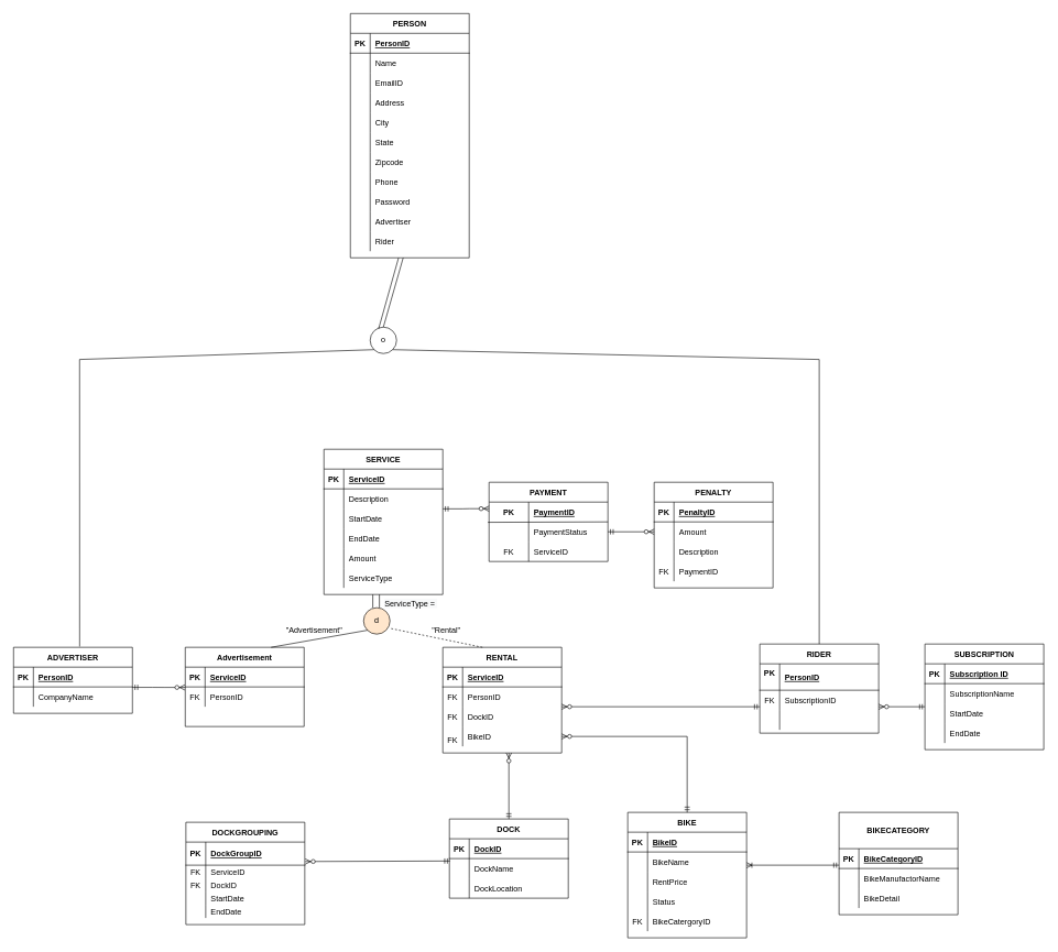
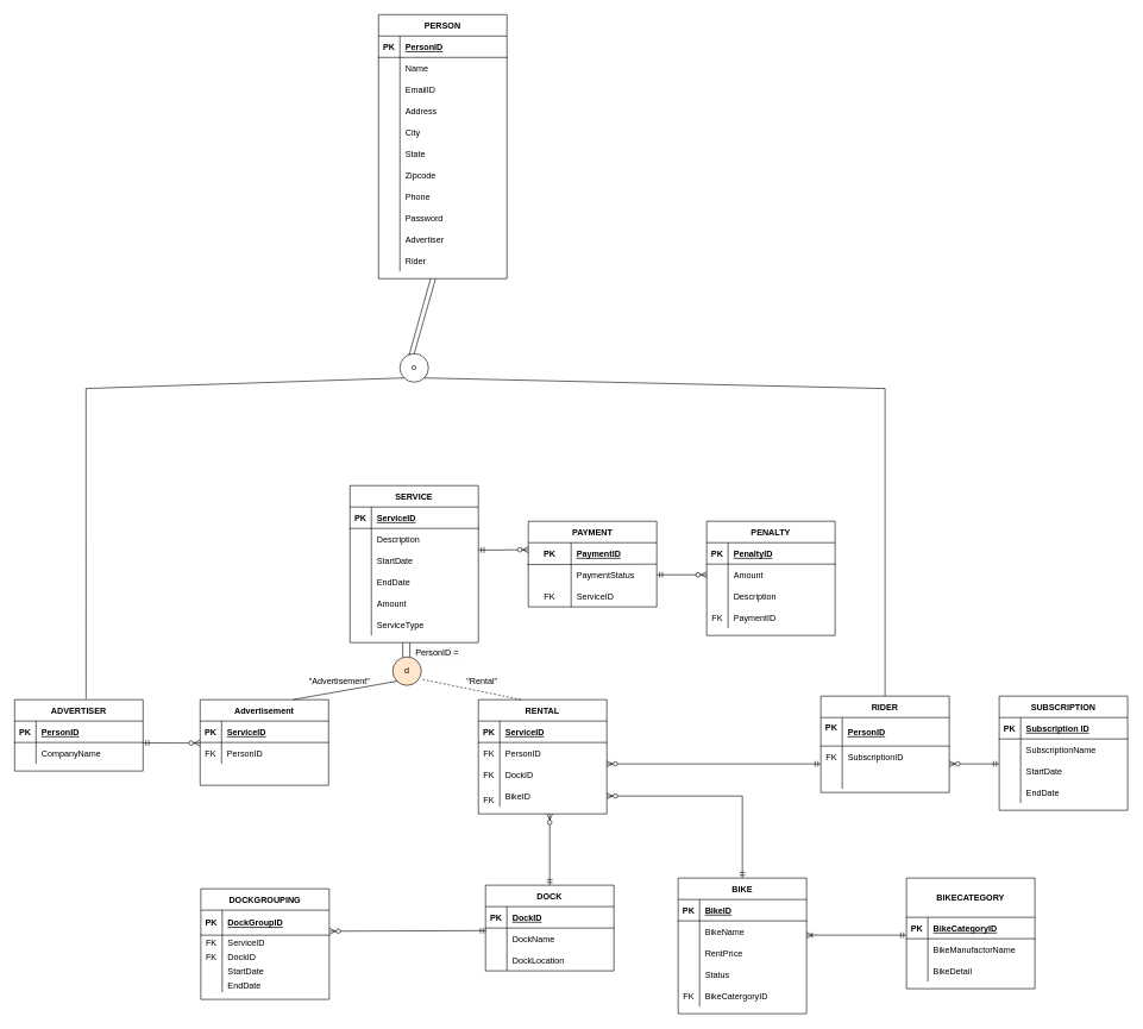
- <mxCell id="110" value="&lt;span style=&quot;color: rgb(0, 0, 0); font-family: Helvetica; font-size: 12px; font-style: normal; font-variant-ligatures: normal; font-variant-caps: normal; font-weight: 400; letter-spacing: normal; orphans: 2; text-align: left; text-indent: 0px; text-transform: none; widows: 2; word-spacing: 0px; -webkit-text-stroke-width: 0px; background-color: rgb(248, 249, 250); text-decoration-thickness: initial; text-decoration-style: initial; text-decoration-color: initial; float: none; display: inline !important;&quot;&gt;ServiceType =&amp;nbsp;&lt;/span&gt;" style="text;whiteSpace=wrap;html=1;" parent="1" vertex="1"><mxGeometry x="580" y="900" width="100" height="40" as="geometry" /></mxCell>
+ <mxCell id="110" value="&lt;span style=&quot;color: rgb(0, 0, 0); font-family: Helvetica; font-size: 12px; font-style: normal; font-variant-ligatures: normal; font-variant-caps: normal; font-weight: 400; letter-spacing: normal; orphans: 2; text-align: left; text-indent: 0px; text-transform: none; widows: 2; word-spacing: 0px; -webkit-text-stroke-width: 0px; background-color: rgb(248, 249, 250); text-decoration-thickness: initial; text-decoration-style: initial; text-decoration-color: initial; float: none; display: inline !important;&quot;&gt;PersonID =&amp;nbsp;&lt;/span&gt;" style="text;whiteSpace=wrap;html=1;" parent="1" vertex="1"><mxGeometry x="580" y="900" width="100" height="40" as="geometry" /></mxCell>
